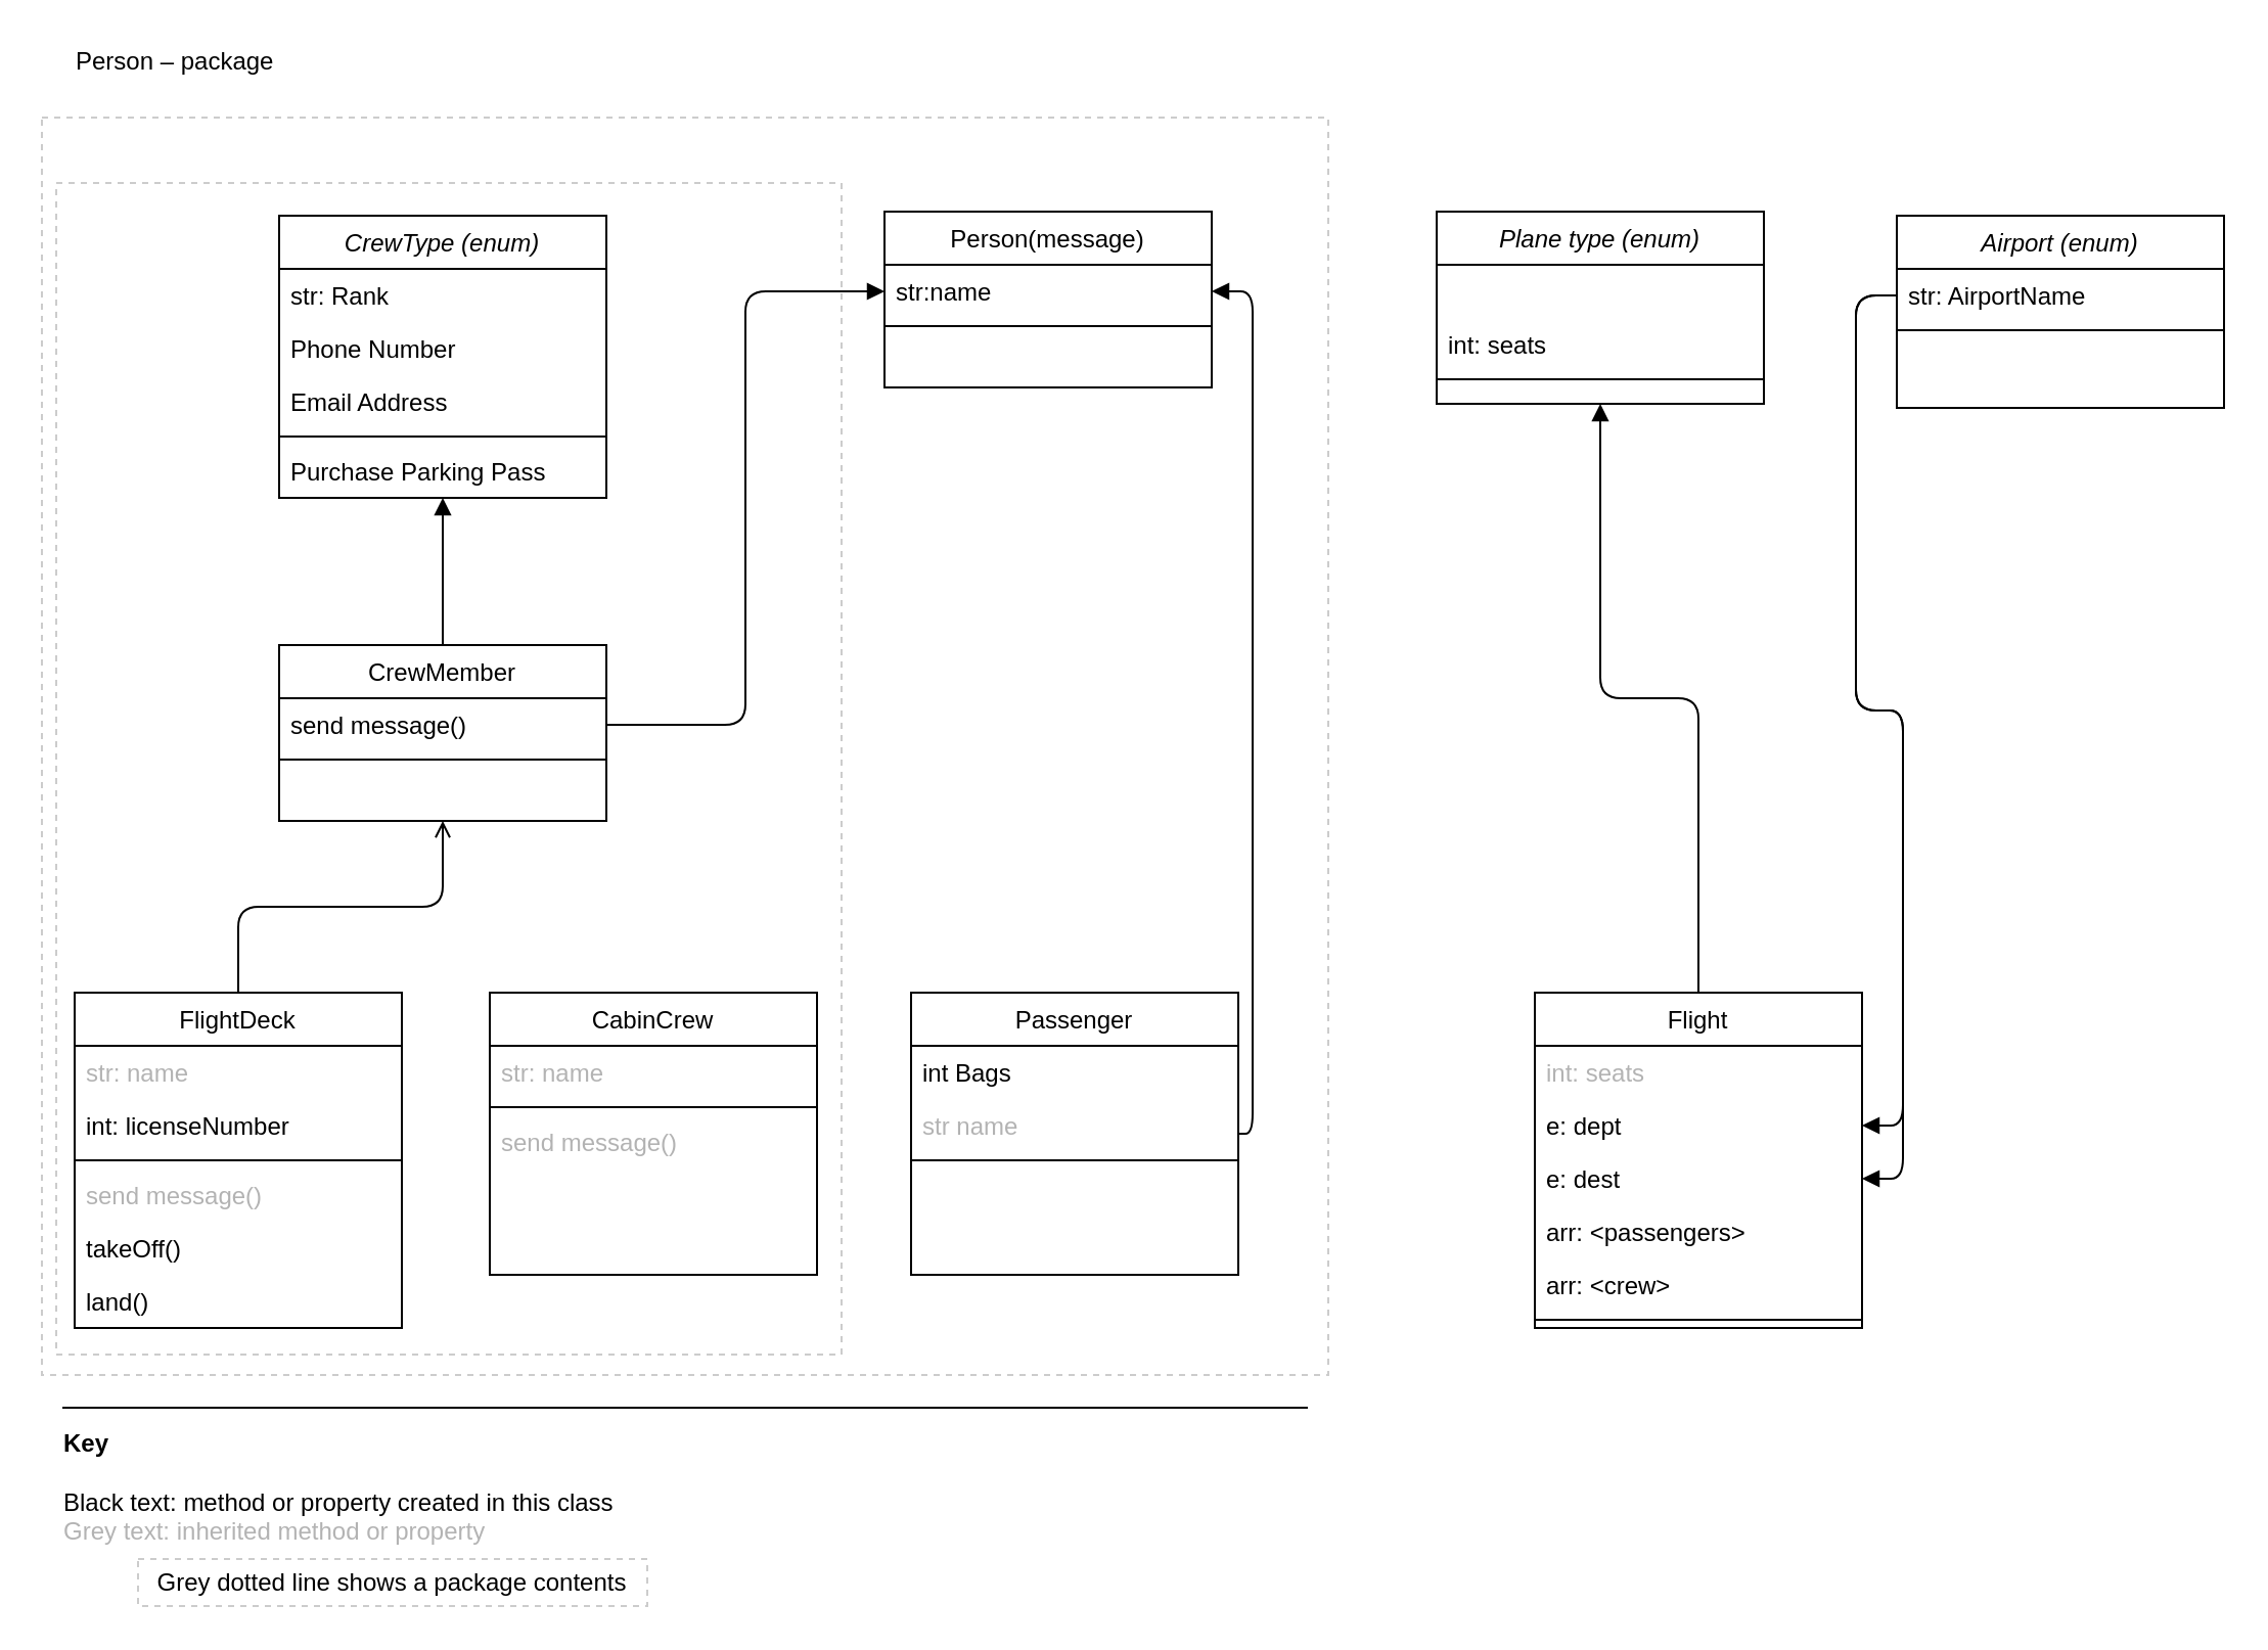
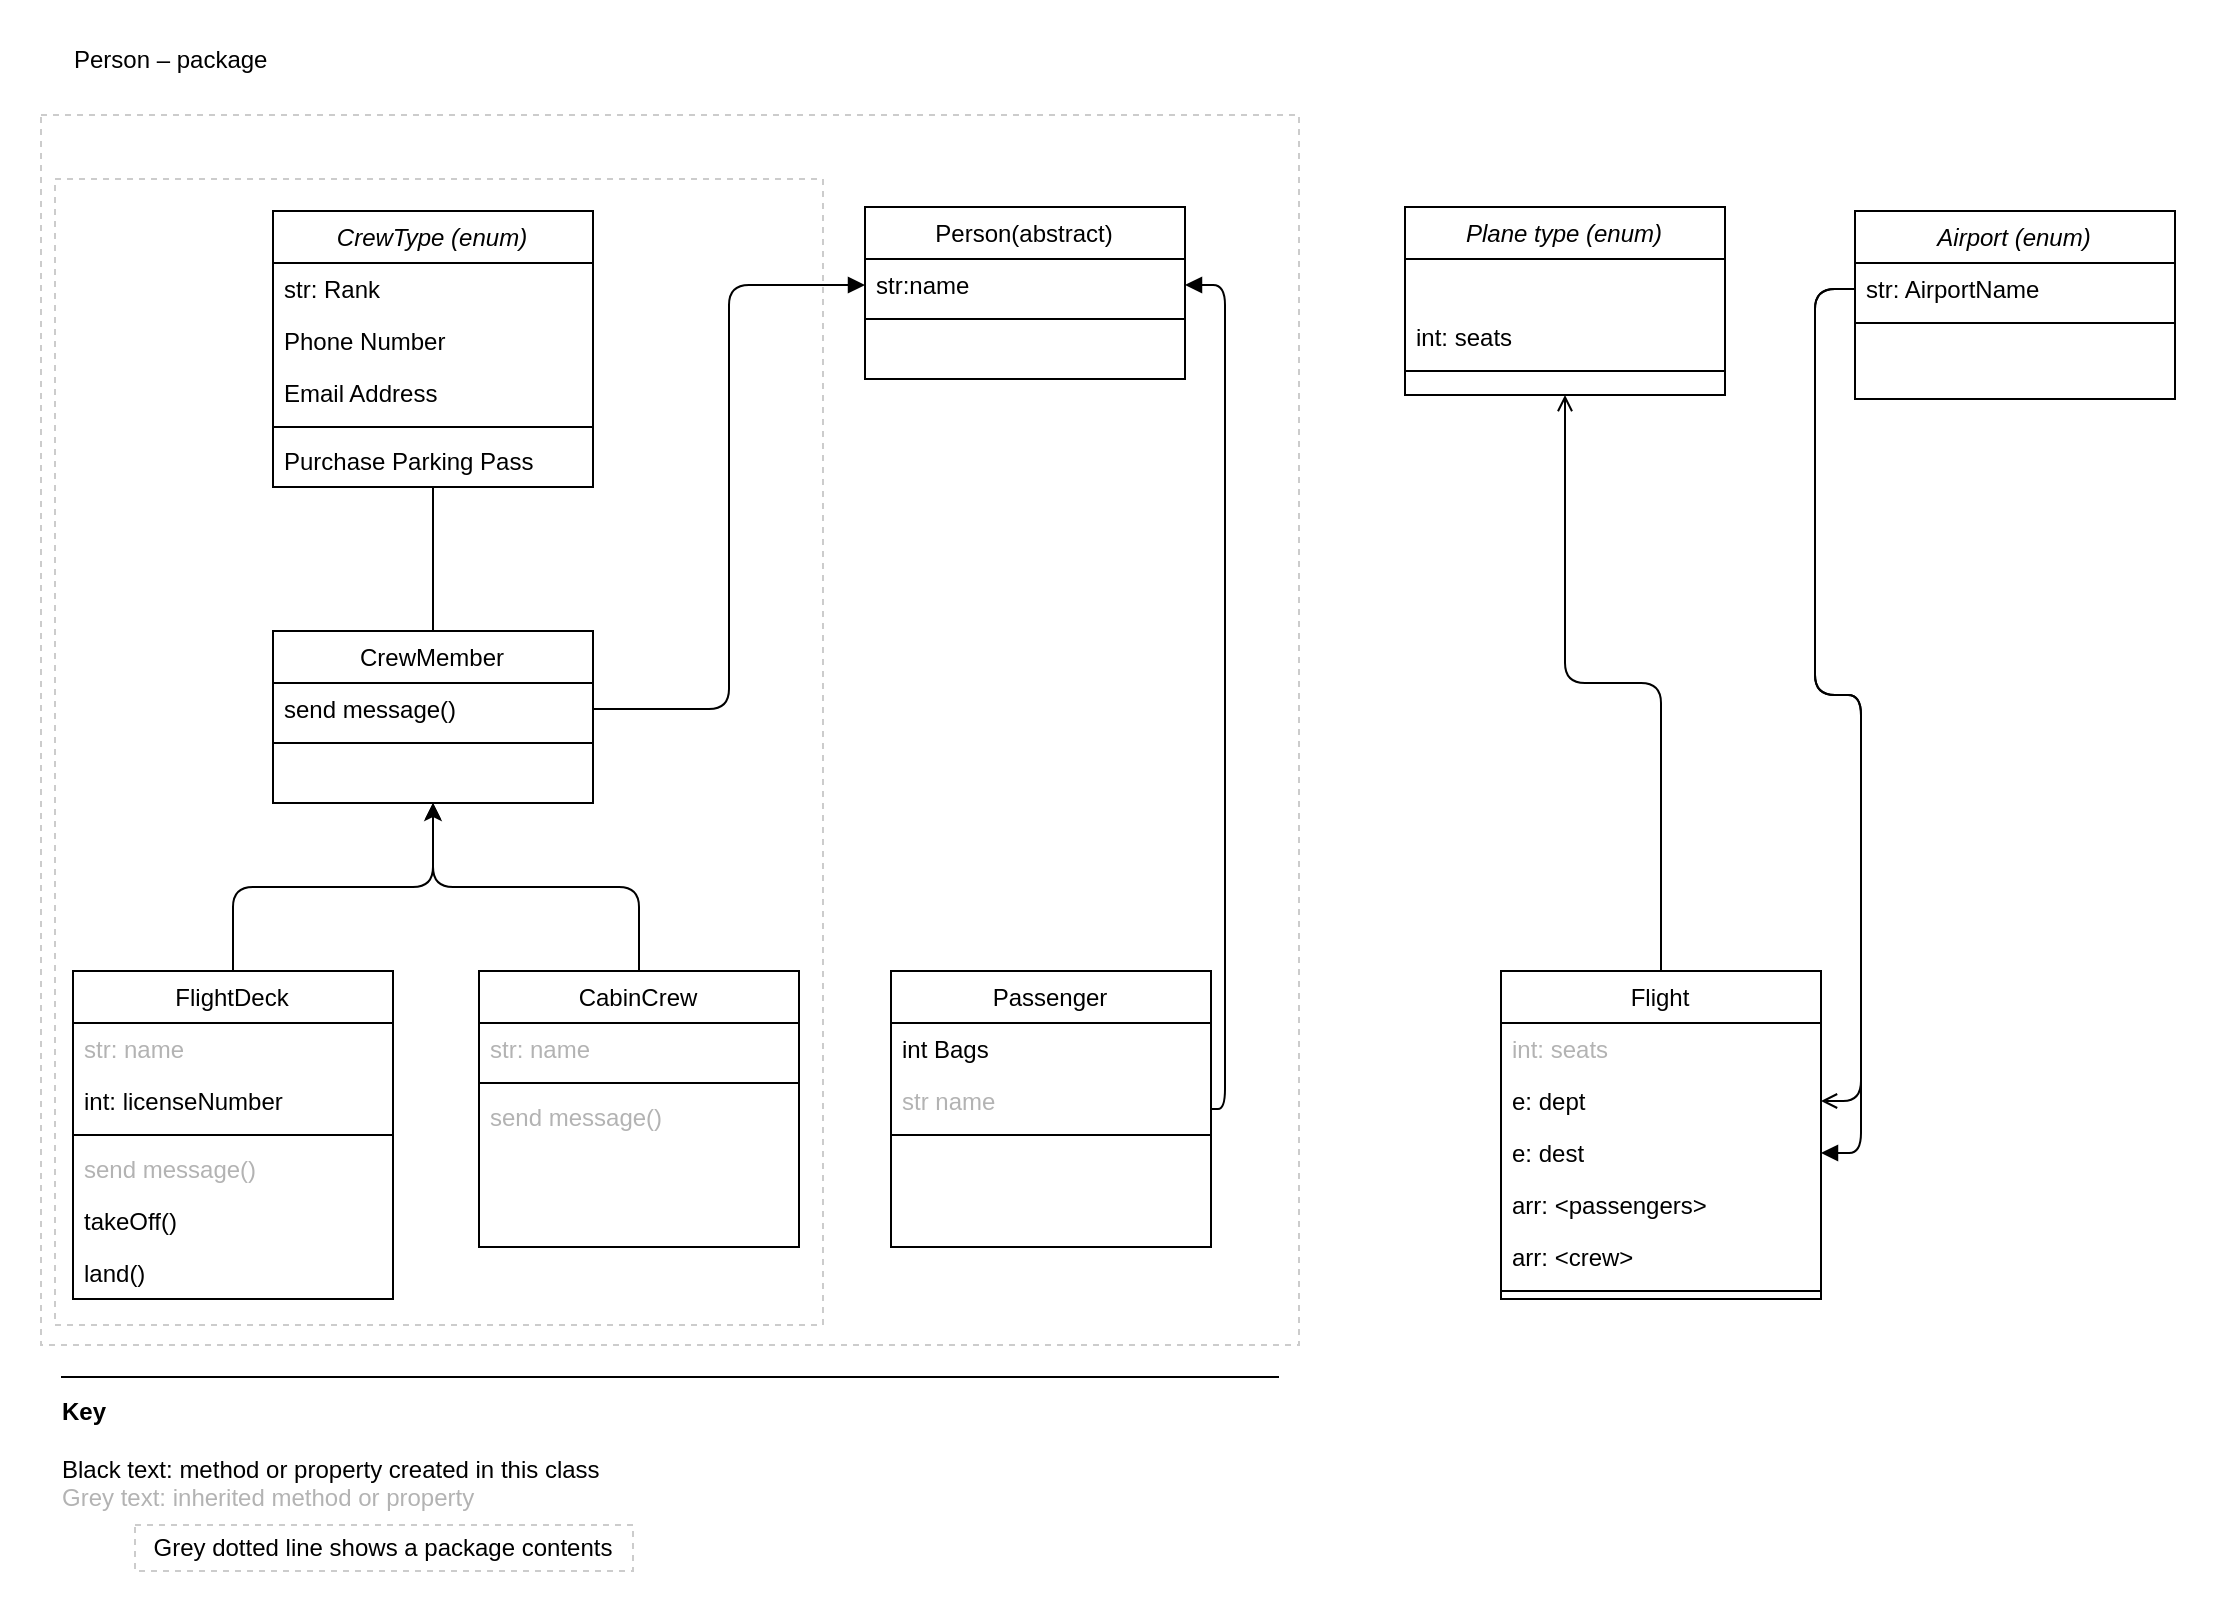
- <mxCell id="27" value="Person(message)" style="swimlane;fontStyle=0;align=center;verticalAlign=top;childLayout=stackLayout;horizontal=1;startSize=26;horizontalStack=0;resizeParent=1;resizeLast=0;collapsible=1;marginBottom=0;rounded=0;shadow=0;strokeWidth=1;" vertex="1" parent="1"><mxGeometry x="432" y="103" width="160" height="86" as="geometry"><mxRectangle x="130" y="380" width="160" height="26" as="alternateBounds" /></mxGeometry></mxCell>
+ <mxCell id="27" value="Person(abstract)" style="swimlane;fontStyle=0;align=center;verticalAlign=top;childLayout=stackLayout;horizontal=1;startSize=26;horizontalStack=0;resizeParent=1;resizeLast=0;collapsible=1;marginBottom=0;rounded=0;shadow=0;strokeWidth=1;" vertex="1" parent="1"><mxGeometry x="432" y="103" width="160" height="86" as="geometry"><mxRectangle x="130" y="380" width="160" height="26" as="alternateBounds" /></mxGeometry></mxCell>
- <mxCell id="40" style="edgeStyle=orthogonalEdgeStyle;rounded=1;orthogonalLoop=1;jettySize=auto;html=1;entryX=0.5;entryY=1;entryDx=0;entryDy=0;endArrow=block;endFill=1;fontColor=#B3B3B3;" edge="1" parent="1" source="41" target="36"><mxGeometry relative="1" as="geometry" /></mxCell>
+ <mxCell id="40" style="edgeStyle=orthogonalEdgeStyle;rounded=1;orthogonalLoop=1;jettySize=auto;html=1;entryX=0.5;entryY=1;entryDx=0;entryDy=0;endArrow=open;endFill=1;fontColor=#B3B3B3;" edge="1" parent="1" source="41" target="36"><mxGeometry relative="1" as="geometry" /></mxCell>
- <mxCell id="13" value="" style="endArrow=block;endFill=1;shadow=0;strokeWidth=1;rounded=1;edgeStyle=elbowEdgeStyle;elbow=vertical;" parent="1" source="10" target="4" edge="1"><mxGeometry width="160" relative="1" as="geometry"><mxPoint x="116" y="188" as="sourcePoint" /><mxPoint x="116" y="188" as="targetPoint" /></mxGeometry></mxCell>
+ <mxCell id="13" value="" style="endArrow=none;endFill=1;shadow=0;strokeWidth=1;rounded=1;edgeStyle=elbowEdgeStyle;elbow=vertical;" parent="1" source="10" target="4" edge="1"><mxGeometry width="160" relative="1" as="geometry"><mxPoint x="116" y="188" as="sourcePoint" /><mxPoint x="116" y="188" as="targetPoint" /></mxGeometry></mxCell>
+ <mxCell id="22" style="edgeStyle=orthogonalEdgeStyle;rounded=1;orthogonalLoop=1;jettySize=auto;html=1;entryX=0.5;entryY=1;entryDx=0;entryDy=0;fontColor=#B3B3B3;" edge="1" parent="1" source="23" target="10"><mxGeometry relative="1" as="geometry" /></mxCell>
- <mxCell id="54" style="edgeStyle=orthogonalEdgeStyle;rounded=1;orthogonalLoop=1;jettySize=auto;html=1;endArrow=block;endFill=1;fontColor=none;" edge="1" parent="1" source="52" target="43"><mxGeometry relative="1" as="geometry" /></mxCell>
+ <mxCell id="54" style="edgeStyle=orthogonalEdgeStyle;rounded=1;orthogonalLoop=1;jettySize=auto;html=1;endArrow=open;endFill=1;fontColor=none;" edge="1" parent="1" source="52" target="43"><mxGeometry relative="1" as="geometry" /></mxCell>
